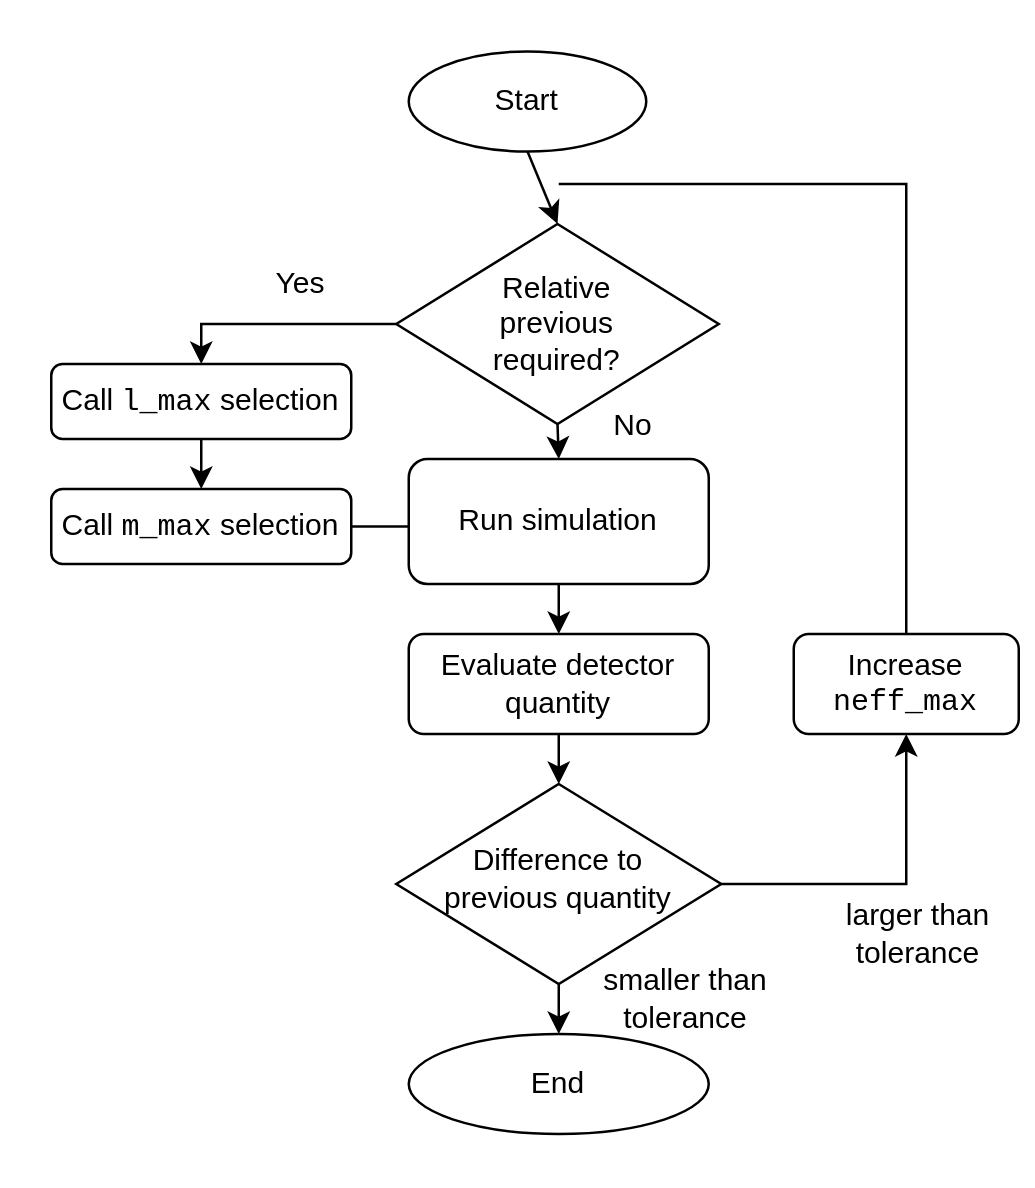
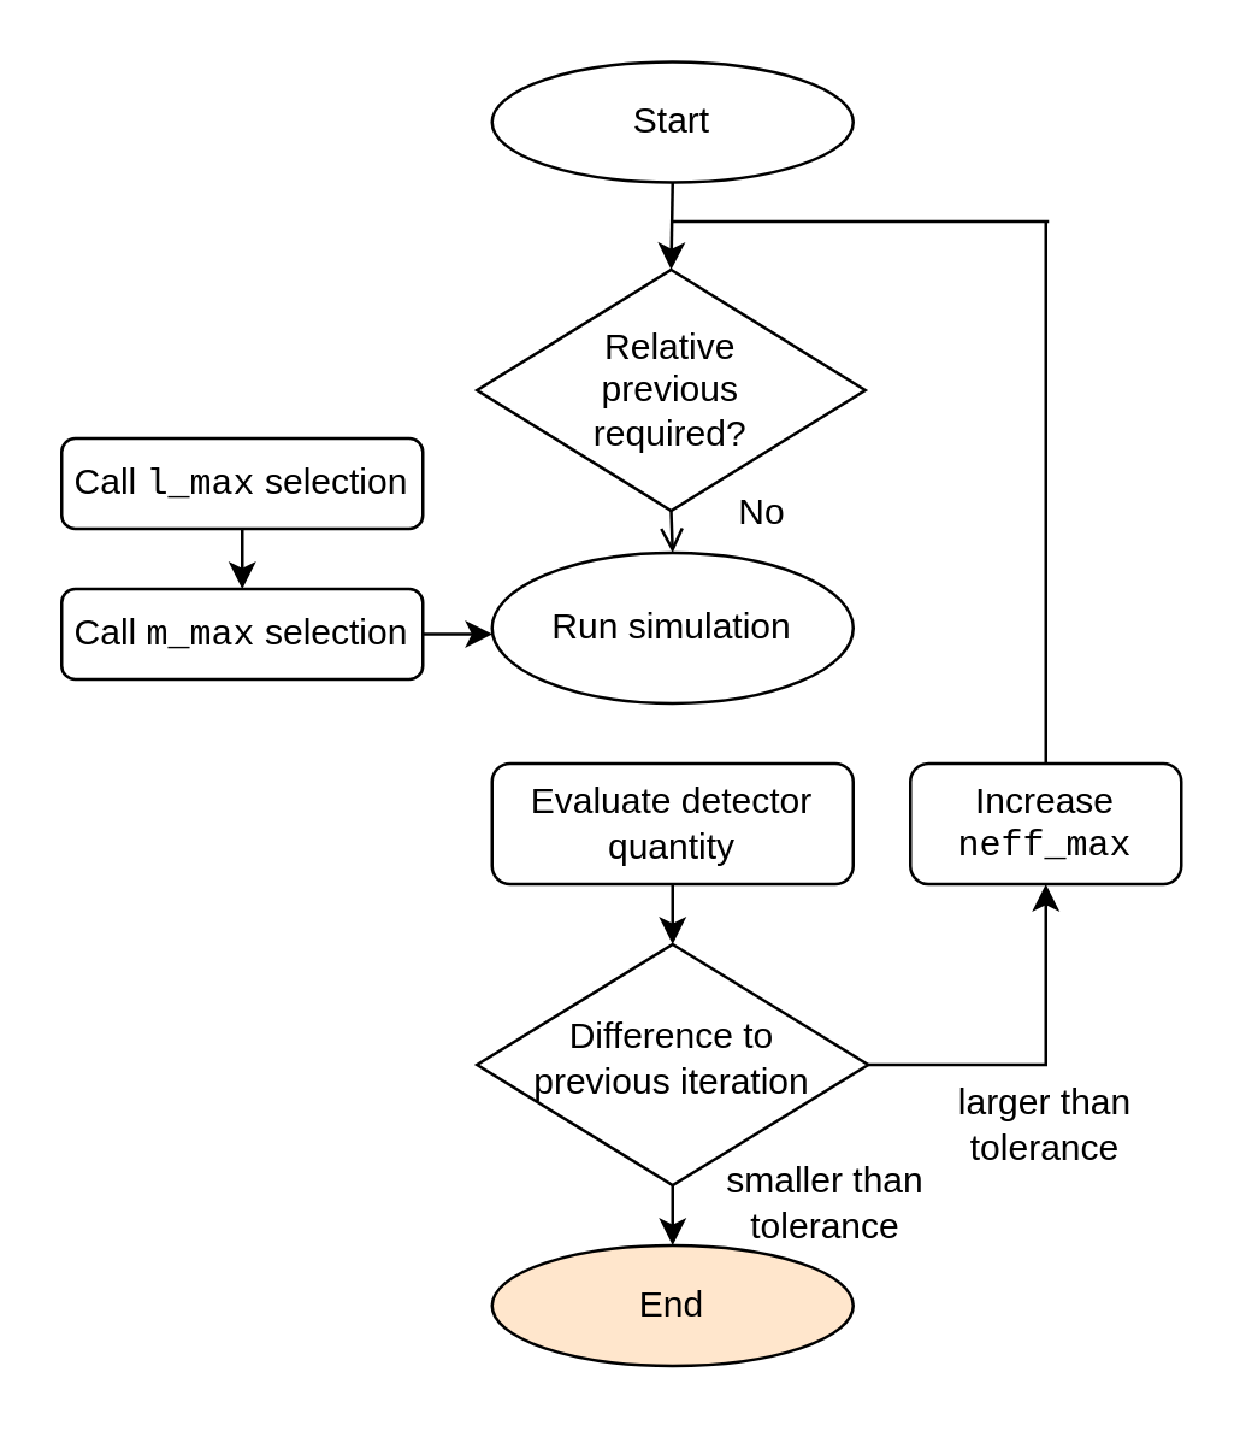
- <mxCell id="10" value="Start" style="ellipse;whiteSpace=wrap;html=1;" vertex="1" parent="1"><mxGeometry x="163" y="20" width="95" height="40" as="geometry" /></mxCell>
+ <mxCell id="10" value="Start" style="ellipse;whiteSpace=wrap;html=1;" vertex="1" parent="1"><mxGeometry x="163" y="20" width="120" height="40" as="geometry" /></mxCell>
- <mxCell id="21" value="Yes" style="text;html=1;strokeColor=none;fillColor=none;align=center;verticalAlign=middle;whiteSpace=wrap;rounded=0;" vertex="1" parent="1"><mxGeometry x="100" y="103" width="40" height="20" as="geometry" /></mxCell>
- <mxCell id="17" value="" style="endArrow=classic;html=1;exitX=0;exitY=0.5;exitDx=0;exitDy=0;entryX=0.5;entryY=0;entryDx=0;entryDy=0;edgeStyle=orthogonalEdgeStyle;rounded=0;" edge="1" parent="1" source="15" target="2"><mxGeometry width="50" height="50" relative="1" as="geometry"><mxPoint x="77" y="183" as="sourcePoint" /><mxPoint x="127" y="133" as="targetPoint" /></mxGeometry></mxCell>
- <mxCell id="19" value="" style="endArrow=classic;html=1;exitX=0.5;exitY=1;exitDx=0;exitDy=0;entryX=0.5;entryY=0;entryDx=0;entryDy=0;" edge="1" parent="1" source="15" target="16"><mxGeometry width="50" height="50" relative="1" as="geometry"><mxPoint x="137" y="193" as="sourcePoint" /><mxPoint x="187" y="143" as="targetPoint" /></mxGeometry></mxCell>
+ <mxCell id="19" value="" style="endArrow=open;html=1;exitX=0.5;exitY=1;exitDx=0;exitDy=0;entryX=0.5;entryY=0;entryDx=0;entryDy=0;" edge="1" parent="1" source="15" target="16"><mxGeometry width="50" height="50" relative="1" as="geometry"><mxPoint x="137" y="193" as="sourcePoint" /><mxPoint x="187" y="143" as="targetPoint" /></mxGeometry></mxCell>
- <mxCell id="16" value="Run simulation" style="rounded=1;whiteSpace=wrap;html=1;fontSize=12;glass=0;strokeWidth=1;shadow=0;" vertex="1" parent="1"><mxGeometry x="163" y="183" width="120" height="50" as="geometry" /></mxCell>
+ <mxCell id="16" value="Run simulation" style="ellipse;whiteSpace=wrap;html=1;fontSize=12;glass=0;strokeWidth=1;shadow=0;" vertex="1" parent="1"><mxGeometry x="163" y="183" width="120" height="50" as="geometry" /></mxCell>
- <mxCell id="23" value="" style="edgeStyle=orthogonalEdgeStyle;rounded=0;orthogonalLoop=1;jettySize=auto;html=1;endArrow=none;endFill=1;" edge="1" parent="1" source="24" target="16"><mxGeometry relative="1" as="geometry"><Array as="points"><mxPoint x="163" y="211" /></Array></mxGeometry></mxCell>
+ <mxCell id="23" value="" style="edgeStyle=orthogonalEdgeStyle;rounded=0;orthogonalLoop=1;jettySize=auto;html=1;endArrow=classic;endFill=1;" edge="1" parent="1" source="24" target="16"><mxGeometry relative="1" as="geometry"><Array as="points"><mxPoint x="163" y="211" /></Array></mxGeometry></mxCell>
- <mxCell id="20" value="" style="endArrow=classic;html=1;exitX=0.5;exitY=1;exitDx=0;exitDy=0;entryX=0.5;entryY=0;entryDx=0;entryDy=0;" edge="1" parent="1" source="16" target="5"><mxGeometry width="50" height="50" relative="1" as="geometry"><mxPoint x="217" y="283" as="sourcePoint" /><mxPoint x="267" y="233" as="targetPoint" /></mxGeometry></mxCell>
- <mxCell id="8" value="Increase &lt;font face=&quot;Courier New&quot;&gt;neff_max&lt;/font&gt;" style="rounded=1;whiteSpace=wrap;html=1;" vertex="1" parent="1"><mxGeometry x="317" y="253" width="90" height="40" as="geometry" /></mxCell>
+ <mxCell id="8" value="Increase &lt;font face=&quot;Courier New&quot;&gt;neff_max&lt;/font&gt;" style="rounded=1;whiteSpace=wrap;html=1;" vertex="1" parent="1"><mxGeometry x="302" y="253" width="90" height="40" as="geometry" /></mxCell>
- <mxCell id="4" value="Difference to&lt;br&gt; previous quantity" style="rhombus;whiteSpace=wrap;html=1;shadow=0;fontFamily=Helvetica;fontSize=12;align=center;strokeWidth=1;spacing=6;spacingTop=-4;" vertex="1" parent="1"><mxGeometry x="158" y="313" width="130" height="80" as="geometry" /></mxCell>
+ <mxCell id="4" value="Difference to&lt;br&gt; previous iteration" style="rhombus;whiteSpace=wrap;html=1;shadow=0;fontFamily=Helvetica;fontSize=12;align=center;strokeWidth=1;spacing=6;spacingTop=-4;" vertex="1" parent="1"><mxGeometry x="158" y="313" width="130" height="80" as="geometry" /></mxCell>
- <mxCell id="9" value="larger than tolerance" style="text;html=1;strokeColor=none;fillColor=none;align=center;verticalAlign=middle;whiteSpace=wrap;rounded=0;" vertex="1" parent="1"><mxGeometry x="327" y="363" width="80" height="20" as="geometry" /></mxCell>
+ <mxCell id="9" value="larger than tolerance" style="text;html=1;strokeColor=none;fillColor=none;align=center;verticalAlign=middle;whiteSpace=wrap;rounded=0;" vertex="1" parent="1"><mxGeometry x="307" y="363" width="80" height="20" as="geometry" /></mxCell>
- <mxCell id="12" value="End" style="ellipse;whiteSpace=wrap;html=1;" vertex="1" parent="1"><mxGeometry x="163" y="413" width="120" height="40" as="geometry" /></mxCell>
+ <mxCell id="12" value="End" style="ellipse;whiteSpace=wrap;html=1;fillColor=#ffe6cc;" vertex="1" parent="1"><mxGeometry x="163" y="413" width="120" height="40" as="geometry" /></mxCell>
